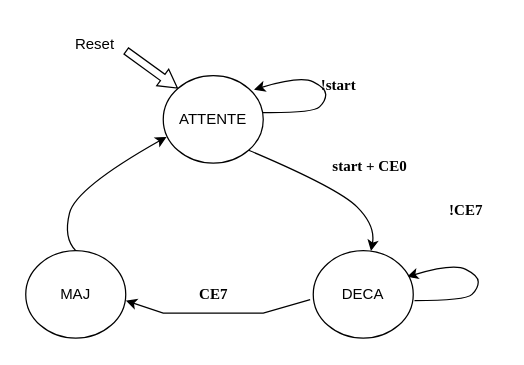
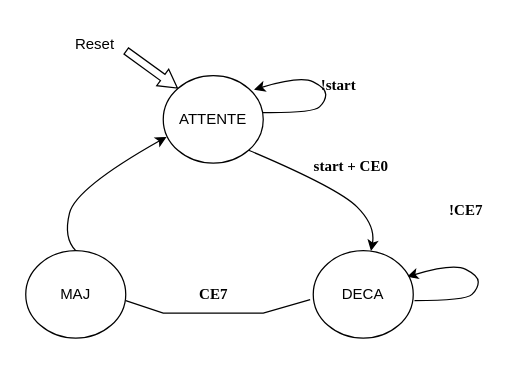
- <mxCell id="15" value="&lt;font face=&quot;Times New Roman&quot;&gt;&lt;b&gt;start + CE0&lt;/b&gt;&lt;/font&gt;" style="text;html=1;align=center;verticalAlign=middle;resizable=0;points=[];autosize=1;strokeColor=none;fillColor=none;" vertex="1" parent="1"><mxGeometry x="255" y="118" width="80" height="30" as="geometry" /></mxCell>
+ <mxCell id="15" value="&lt;font face=&quot;Times New Roman&quot;&gt;&lt;b&gt;start + CE0&lt;/b&gt;&lt;/font&gt;" style="text;html=1;align=center;verticalAlign=middle;resizable=0;points=[];autosize=1;strokeColor=none;fillColor=none;" vertex="1" parent="1"><mxGeometry x="240" y="118" width="80" height="30" as="geometry" /></mxCell>
- <mxCell id="10" value="" style="endArrow=classic;html=1;rounded=0;exitX=-0.031;exitY=0.561;exitDx=0;exitDy=0;exitPerimeter=0;entryX=1;entryY=0.571;entryDx=0;entryDy=0;entryPerimeter=0;" edge="1" parent="1" source="4" target="3"><mxGeometry width="50" height="50" relative="1" as="geometry"><mxPoint x="170" y="270" as="sourcePoint" /><mxPoint x="220" y="220" as="targetPoint" /><Array as="points"><mxPoint x="210" y="250" /><mxPoint x="170" y="250" /><mxPoint x="130" y="250" /></Array></mxGeometry></mxCell>
+ <mxCell id="10" value="" style="endArrow=none;html=1;rounded=0;exitX=-0.031;exitY=0.561;exitDx=0;exitDy=0;exitPerimeter=0;entryX=1;entryY=0.571;entryDx=0;entryDy=0;entryPerimeter=0;" edge="1" parent="1" source="4" target="3"><mxGeometry width="50" height="50" relative="1" as="geometry"><mxPoint x="170" y="270" as="sourcePoint" /><mxPoint x="220" y="220" as="targetPoint" /><Array as="points"><mxPoint x="210" y="250" /><mxPoint x="170" y="250" /><mxPoint x="130" y="250" /></Array></mxGeometry></mxCell>
